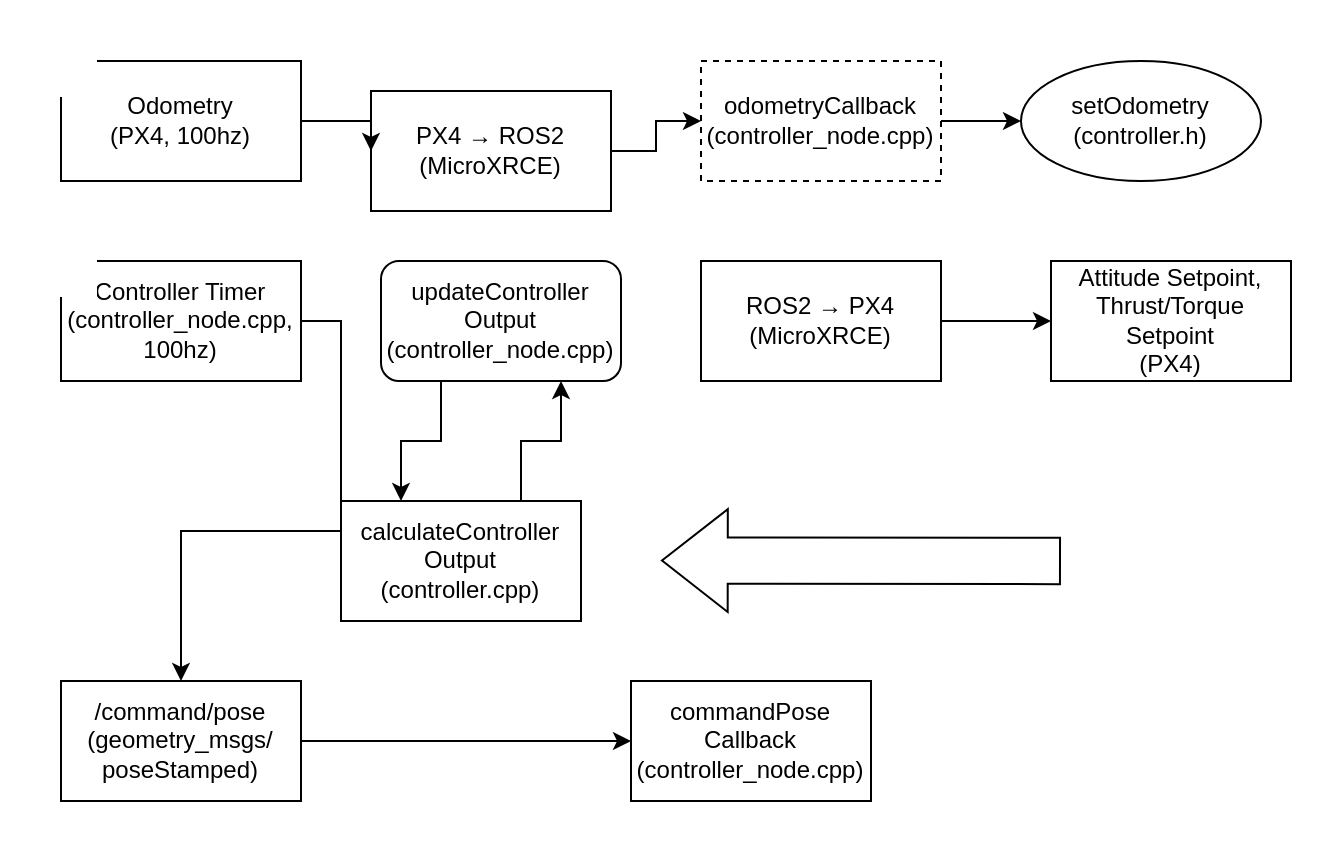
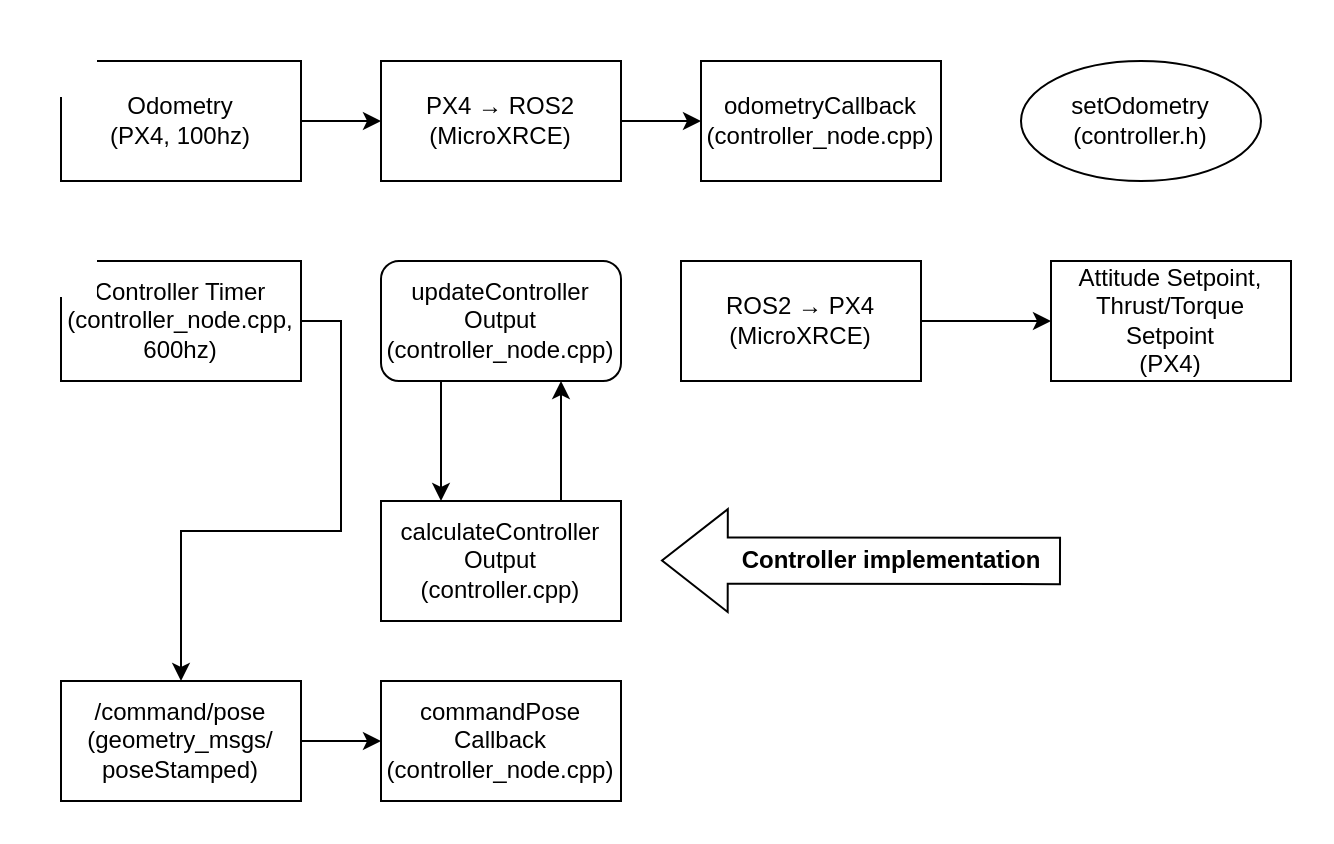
- <mxCell id="9" value="odometryCallback&lt;br&gt;(controller_node.cpp)" style="rounded=0;whiteSpace=wrap;html=1;fillColor=default;dashed=1;" vertex="1" parent="1"><mxGeometry x="350" y="30" width="120" height="60" as="geometry" /></mxCell>
+ <mxCell id="9" value="odometryCallback&lt;br&gt;(controller_node.cpp)" style="rounded=0;whiteSpace=wrap;html=1;fillColor=default;" vertex="1" parent="1"><mxGeometry x="350" y="30" width="120" height="60" as="geometry" /></mxCell>
- <mxCell id="8" style="edgeStyle=orthogonalEdgeStyle;rounded=0;orthogonalLoop=1;jettySize=auto;html=1;exitX=1;exitY=0.5;exitDx=0;exitDy=0;entryX=0;entryY=0.5;entryDx=0;entryDy=0;" edge="1" parent="1" source="9" target="10"><mxGeometry relative="1" as="geometry" /></mxCell>
- <mxCell id="3" value="PX4 → ROS2&lt;br&gt;(MicroXRCE)" style="rounded=0;whiteSpace=wrap;html=1;fillColor=default;" vertex="1" parent="1"><mxGeometry x="185" y="45" width="120" height="60" as="geometry" /></mxCell>
+ <mxCell id="3" value="PX4 → ROS2&lt;br&gt;(MicroXRCE)" style="rounded=0;whiteSpace=wrap;html=1;fillColor=default;" vertex="1" parent="1"><mxGeometry x="190" y="30" width="120" height="60" as="geometry" /></mxCell>
- <mxCell id="12" value="Controller Timer&lt;br&gt;(controller_node.cpp, 100hz)" style="rounded=0;whiteSpace=wrap;html=1;" vertex="1" parent="11"><mxGeometry x="10" y="10" width="120" height="60" as="geometry" /></mxCell>
+ <mxCell id="12" value="Controller Timer&lt;br&gt;(controller_node.cpp, 600hz)" style="rounded=0;whiteSpace=wrap;html=1;" vertex="1" parent="11"><mxGeometry x="10" y="10" width="120" height="60" as="geometry" /></mxCell>
- <mxCell id="20" value="ROS2 → PX4&lt;br&gt;(MicroXRCE)" style="rounded=0;whiteSpace=wrap;html=1;fillColor=default;" vertex="1" parent="1"><mxGeometry x="350" y="130" width="120" height="60" as="geometry" /></mxCell>
+ <mxCell id="20" value="ROS2 → PX4&lt;br&gt;(MicroXRCE)" style="rounded=0;whiteSpace=wrap;html=1;fillColor=default;" vertex="1" parent="1"><mxGeometry x="340" y="130" width="120" height="60" as="geometry" /></mxCell>
- <mxCell id="17" value="calculateController&lt;br&gt;Output&lt;br&gt;(controller.cpp)" style="rounded=0;whiteSpace=wrap;html=1;fillColor=default;" vertex="1" parent="1"><mxGeometry x="170" y="250" width="120" height="60" as="geometry" /></mxCell>
+ <mxCell id="17" value="calculateController&lt;br&gt;Output&lt;br&gt;(controller.cpp)" style="rounded=0;whiteSpace=wrap;html=1;fillColor=default;" vertex="1" parent="1"><mxGeometry x="190" y="250" width="120" height="60" as="geometry" /></mxCell>
+ <mxCell id="27" value="Controller implementation" style="text;html=1;align=center;verticalAlign=middle;resizable=0;points=[];autosize=1;strokeColor=none;fillColor=none;fontStyle=1" vertex="1" parent="25"><mxGeometry x="30" width="170" height="30" as="geometry" /></mxCell>
- <mxCell id="24" value="commandPose&lt;br&gt;Callback&lt;br&gt;(controller_node.cpp)" style="rounded=0;whiteSpace=wrap;html=1;fillColor=default;" vertex="1" parent="1"><mxGeometry x="315" y="340" width="120" height="60" as="geometry" /></mxCell>
+ <mxCell id="24" value="commandPose&lt;br&gt;Callback&lt;br&gt;(controller_node.cpp)" style="rounded=0;whiteSpace=wrap;html=1;fillColor=default;" vertex="1" parent="1"><mxGeometry x="190" y="340" width="120" height="60" as="geometry" /></mxCell>
